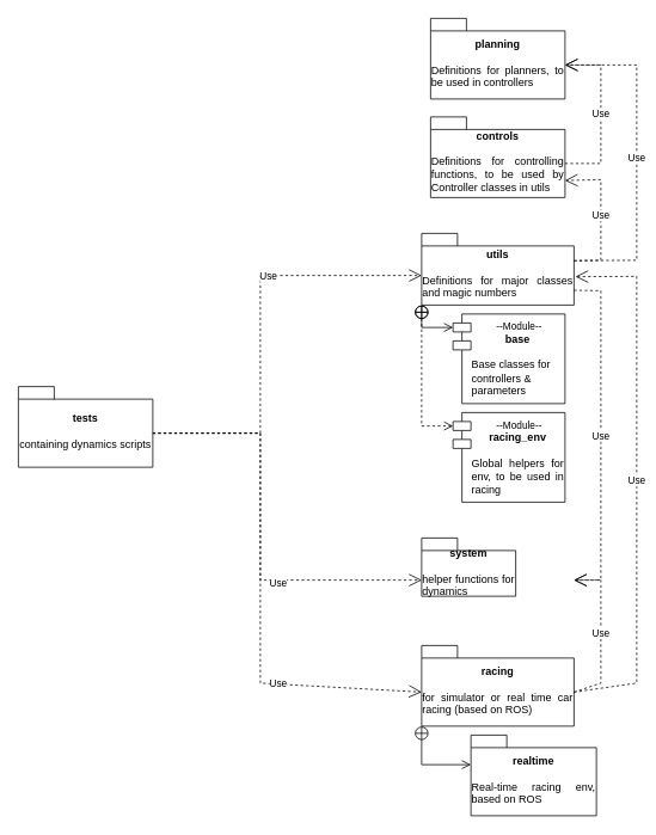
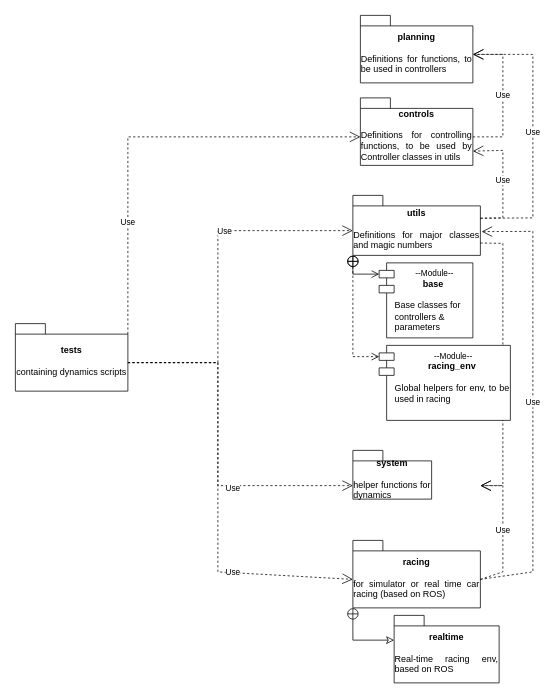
- <mxCell id="15" value="planning&lt;br&gt;&lt;div style=&quot;text-align: justify;&quot;&gt;&lt;span style=&quot;font-weight: 400;&quot;&gt;&lt;br&gt;&lt;/span&gt;&lt;/div&gt;&lt;div style=&quot;text-align: justify;&quot;&gt;&lt;span style=&quot;font-weight: 400;&quot;&gt;Definitions for planners, to be used in controllers&lt;/span&gt;&lt;/div&gt;" style="shape=folder;fontStyle=1;spacingTop=10;tabWidth=40;tabHeight=14;tabPosition=left;html=1;whiteSpace=wrap;" parent="1" vertex="1"><mxGeometry x="480" y="20" width="150" height="90" as="geometry" /></mxCell>
+ <mxCell id="15" value="planning&lt;br&gt;&lt;div style=&quot;text-align: justify;&quot;&gt;&lt;span style=&quot;font-weight: 400;&quot;&gt;&lt;br&gt;&lt;/span&gt;&lt;/div&gt;&lt;div style=&quot;text-align: justify;&quot;&gt;&lt;span style=&quot;font-weight: 400;&quot;&gt;Definitions for functions, to be used in controllers&lt;/span&gt;&lt;/div&gt;" style="shape=folder;fontStyle=1;spacingTop=10;tabWidth=40;tabHeight=14;tabPosition=left;html=1;whiteSpace=wrap;" parent="1" vertex="1"><mxGeometry x="480" y="20" width="150" height="90" as="geometry" /></mxCell>
+ <mxCell id="14" value="Use" style="endArrow=open;endSize=12;dashed=1;html=1;rounded=0;exitX=0;exitY=0;exitDx=150;exitDy=14;exitPerimeter=0;entryX=0;entryY=0;entryDx=0;entryDy=52;entryPerimeter=0;" parent="1" source="2" target="12" edge="1"><mxGeometry x="-0.479" width="160" relative="1" as="geometry"><mxPoint x="130" y="190" as="sourcePoint" /><mxPoint x="290" y="190" as="targetPoint" /><Array as="points"><mxPoint x="170" y="182" /></Array><mxPoint as="offset" /></mxGeometry></mxCell>
- <mxCell id="19" value="&amp;nbsp;&lt;font style=&quot;font-size: 11px;&quot;&gt;--Module--&lt;/font&gt;&lt;br&gt;&lt;b&gt;racing_env&lt;/b&gt;&lt;br style=&quot;font-size: 11px;&quot;&gt;&lt;span style=&quot;text-align: left; background-color: initial;&quot;&gt;&lt;br&gt;&lt;div style=&quot;text-align: justify;&quot;&gt;&lt;span style=&quot;background-color: initial;&quot;&gt;Global helpers for env, to be used in racing&amp;nbsp; &amp;nbsp;&lt;/span&gt;&lt;/div&gt;&lt;/span&gt;" style="shape=module;align=left;spacingLeft=20;align=center;verticalAlign=top;whiteSpace=wrap;html=1;" parent="1" vertex="1"><mxGeometry x="505" y="460" width="125" height="100" as="geometry" /></mxCell>
+ <mxCell id="19" value="&amp;nbsp;&lt;font style=&quot;font-size: 11px;&quot;&gt;--Module--&lt;/font&gt;&lt;br&gt;&lt;b&gt;racing_env&lt;/b&gt;&lt;br style=&quot;font-size: 11px;&quot;&gt;&lt;span style=&quot;text-align: left; background-color: initial;&quot;&gt;&lt;br&gt;&lt;div style=&quot;text-align: justify;&quot;&gt;&lt;span style=&quot;background-color: initial;&quot;&gt;Global helpers for env, to be used in racing&amp;nbsp; &amp;nbsp;&lt;/span&gt;&lt;/div&gt;&lt;/span&gt;" style="shape=module;align=left;spacingLeft=20;align=center;verticalAlign=top;whiteSpace=wrap;html=1;" parent="1" vertex="1"><mxGeometry x="505" y="460" width="175" height="100" as="geometry" /></mxCell>
- <mxCell id="23" value="" style="endArrow=open;startArrow=circlePlus;endFill=0;startFill=0;endSize=8;html=1;rounded=0;exitX=0;exitY=0;exitDx=0;exitDy=90;exitPerimeter=0;entryX=0;entryY=0;entryDx=0;entryDy=33;entryPerimeter=0;" parent="1" source="3" target="22" edge="1"><mxGeometry width="160" relative="1" as="geometry"><mxPoint x="410" y="970" as="sourcePoint" /><mxPoint x="570" y="970" as="targetPoint" /><Array as="points"><mxPoint x="470" y="853" /></Array></mxGeometry></mxCell>
+ <mxCell id="23" value="" style="endArrow=classic;startArrow=circlePlus;endFill=0;startFill=0;endSize=8;html=1;rounded=0;exitX=0;exitY=0;exitDx=0;exitDy=90;exitPerimeter=0;entryX=0;entryY=0;entryDx=0;entryDy=33;entryPerimeter=0;" parent="1" source="3" target="22" edge="1"><mxGeometry width="160" relative="1" as="geometry"><mxPoint x="410" y="970" as="sourcePoint" /><mxPoint x="570" y="970" as="targetPoint" /><Array as="points"><mxPoint x="470" y="853" /></Array></mxGeometry></mxCell>
